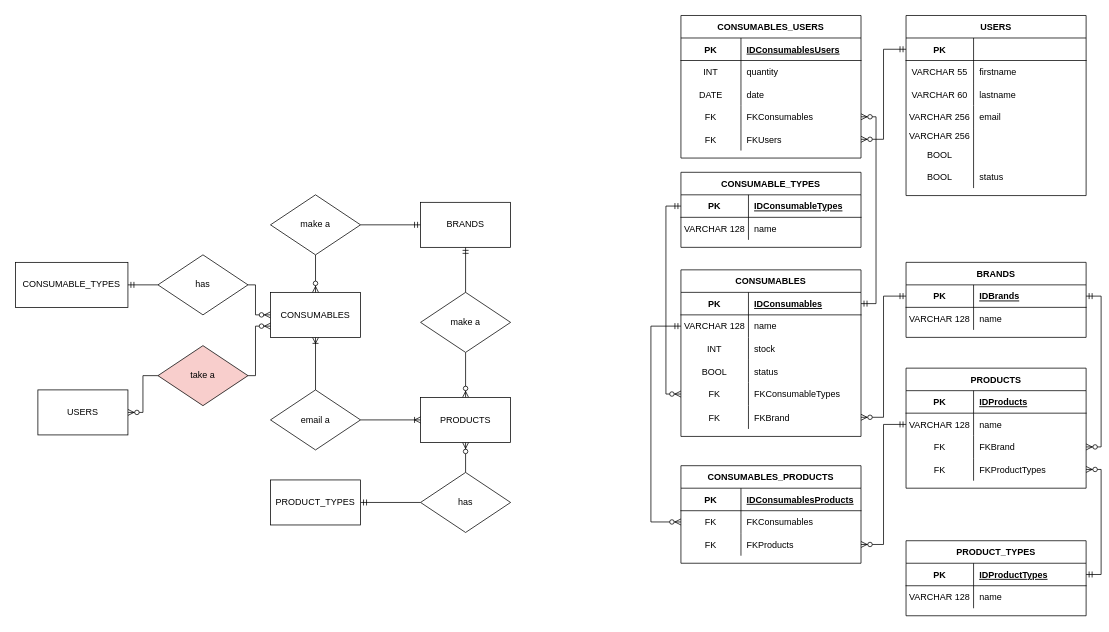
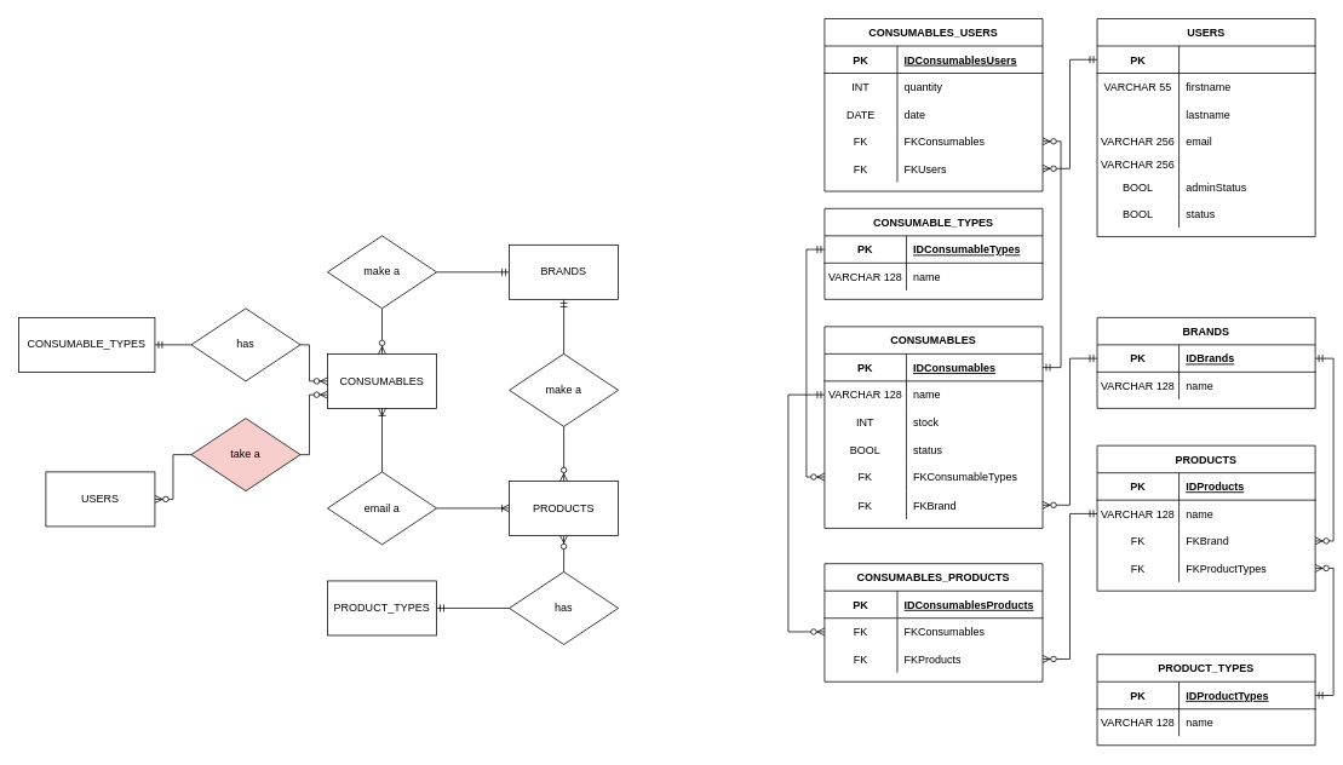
- <mxCell id="25" value="VARCHAR 60" style="shape=partialRectangle;connectable=0;fillColor=none;top=0;left=0;bottom=0;right=0;editable=1;overflow=hidden;" parent="24" vertex="1"><mxGeometry width="90" height="30" as="geometry" /></mxCell>
+ <mxCell id="34" value="adminStatus" style="shape=partialRectangle;connectable=0;fillColor=none;top=0;left=0;bottom=0;right=0;align=left;spacingLeft=6;overflow=hidden;" parent="32" vertex="1"><mxGeometry x="90" width="150" height="30" as="geometry" /></mxCell>
